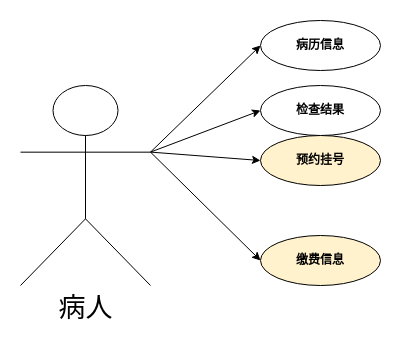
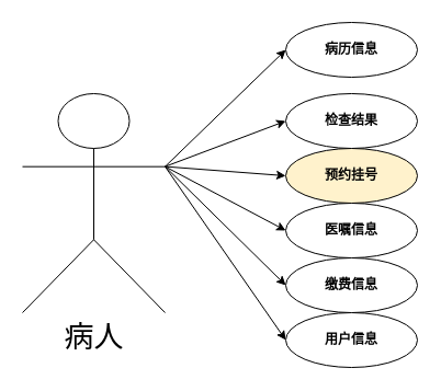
+ <mxCell id="5" value="" style="endArrow=classic;html=1;rounded=0;exitX=1;exitY=0.333;exitDx=0;exitDy=0;exitPerimeter=0;entryX=0;entryY=0.5;entryDx=0;entryDy=0;" edge="1" parent="1" source="2" target="10"><mxGeometry width="50" height="50" relative="1" as="geometry"><mxPoint x="250" y="224.997" as="sourcePoint" /><mxPoint x="250" y="205" as="targetPoint" /></mxGeometry></mxCell>
+ <mxCell id="10" value="医嘱信息" style="ellipse;whiteSpace=wrap;html=1;fontStyle=1" vertex="1" parent="1"><mxGeometry x="260" y="185" width="120" height="50" as="geometry" /></mxCell>
+ <mxCell id="8" value="" style="endArrow=classic;html=1;rounded=0;exitX=1;exitY=0.333;exitDx=0;exitDy=0;exitPerimeter=0;entryX=0;entryY=0.5;entryDx=0;entryDy=0;" edge="1" parent="1" source="2" target="14"><mxGeometry width="50" height="50" relative="1" as="geometry"><mxPoint x="80" y="215" as="sourcePoint" /><mxPoint x="240" y="265" as="targetPoint" /></mxGeometry></mxCell>
- <mxCell id="13" value="缴费信息" style="ellipse;whiteSpace=wrap;html=1;fontStyle=1;fillColor=#fff2cc;" vertex="1" parent="1"><mxGeometry x="260" y="235" width="120" height="50" as="geometry" /></mxCell>
+ <mxCell id="13" value="缴费信息" style="ellipse;whiteSpace=wrap;html=1;fontStyle=1" vertex="1" parent="1"><mxGeometry x="260" y="235" width="120" height="50" as="geometry" /></mxCell>
+ <mxCell id="14" value="用户信息" style="ellipse;whiteSpace=wrap;html=1;fontStyle=1" vertex="1" parent="1"><mxGeometry x="260" y="285" width="120" height="50" as="geometry" /></mxCell>
